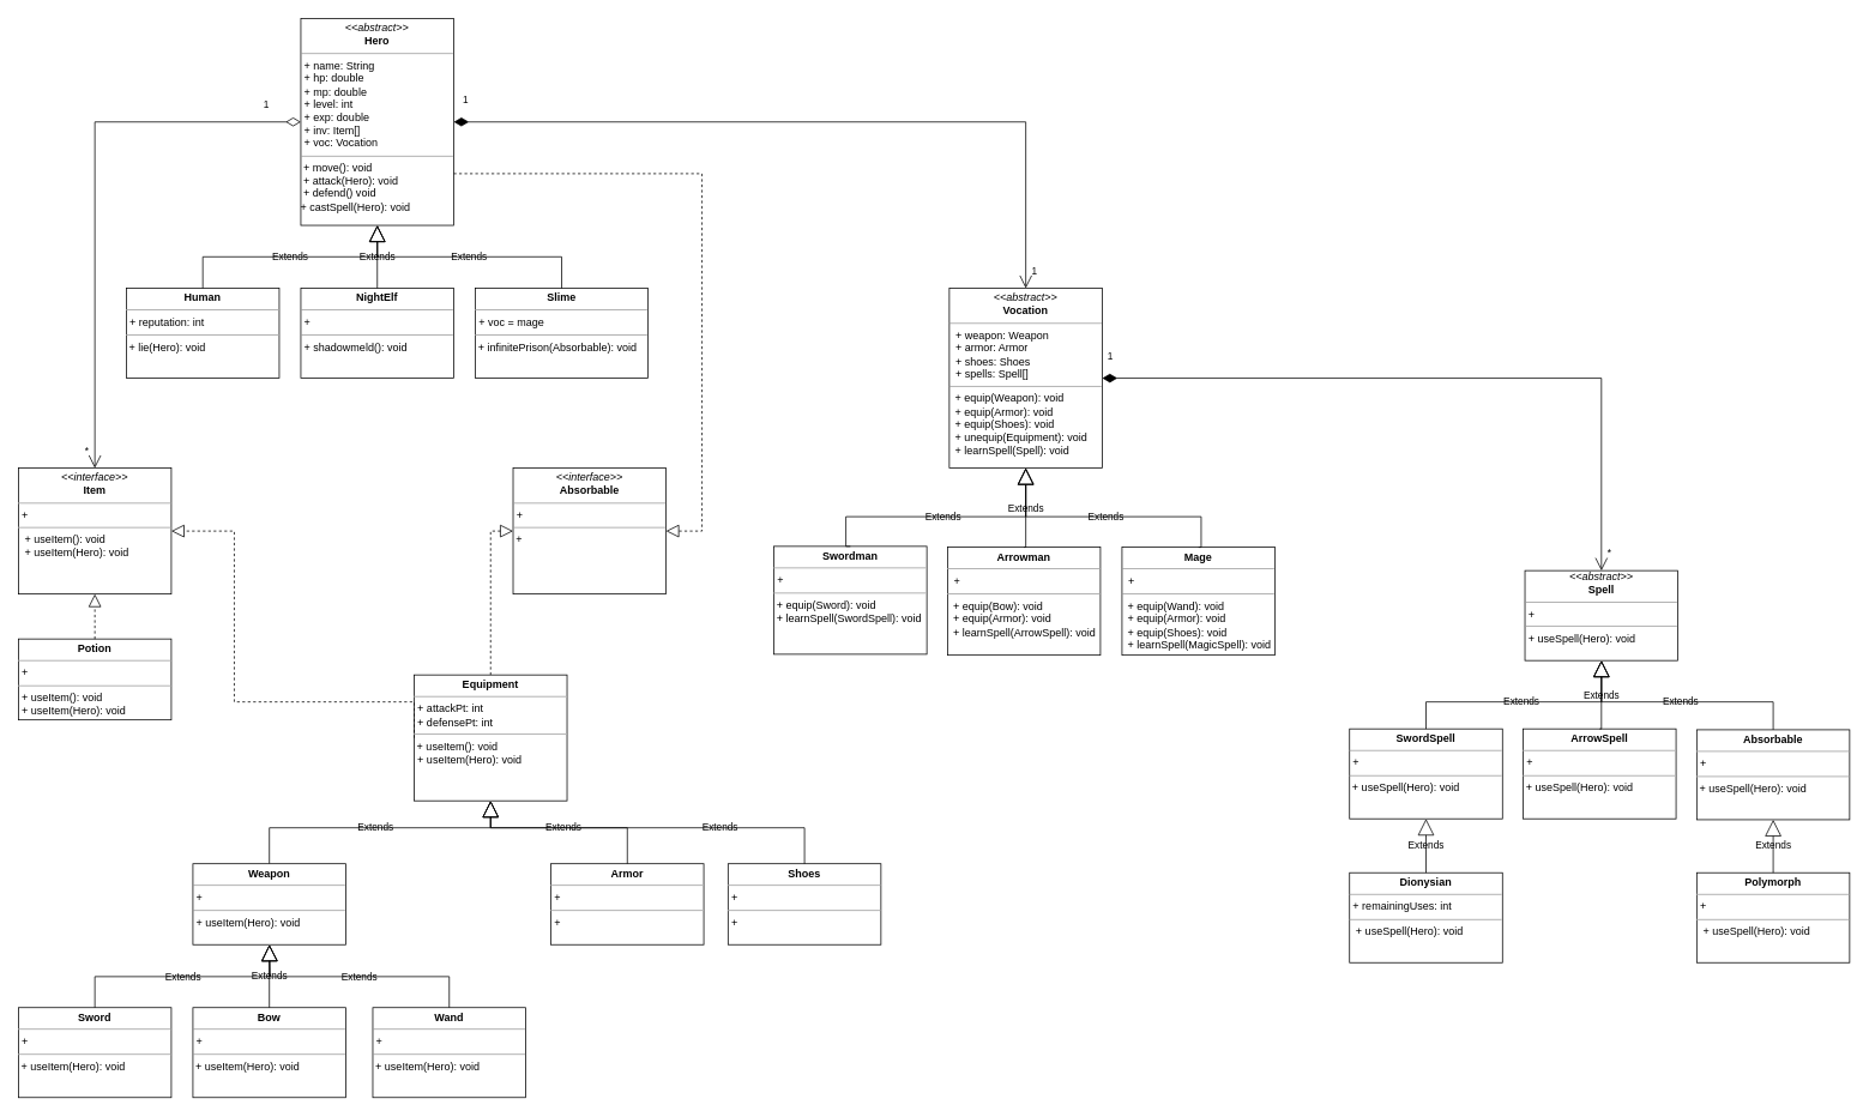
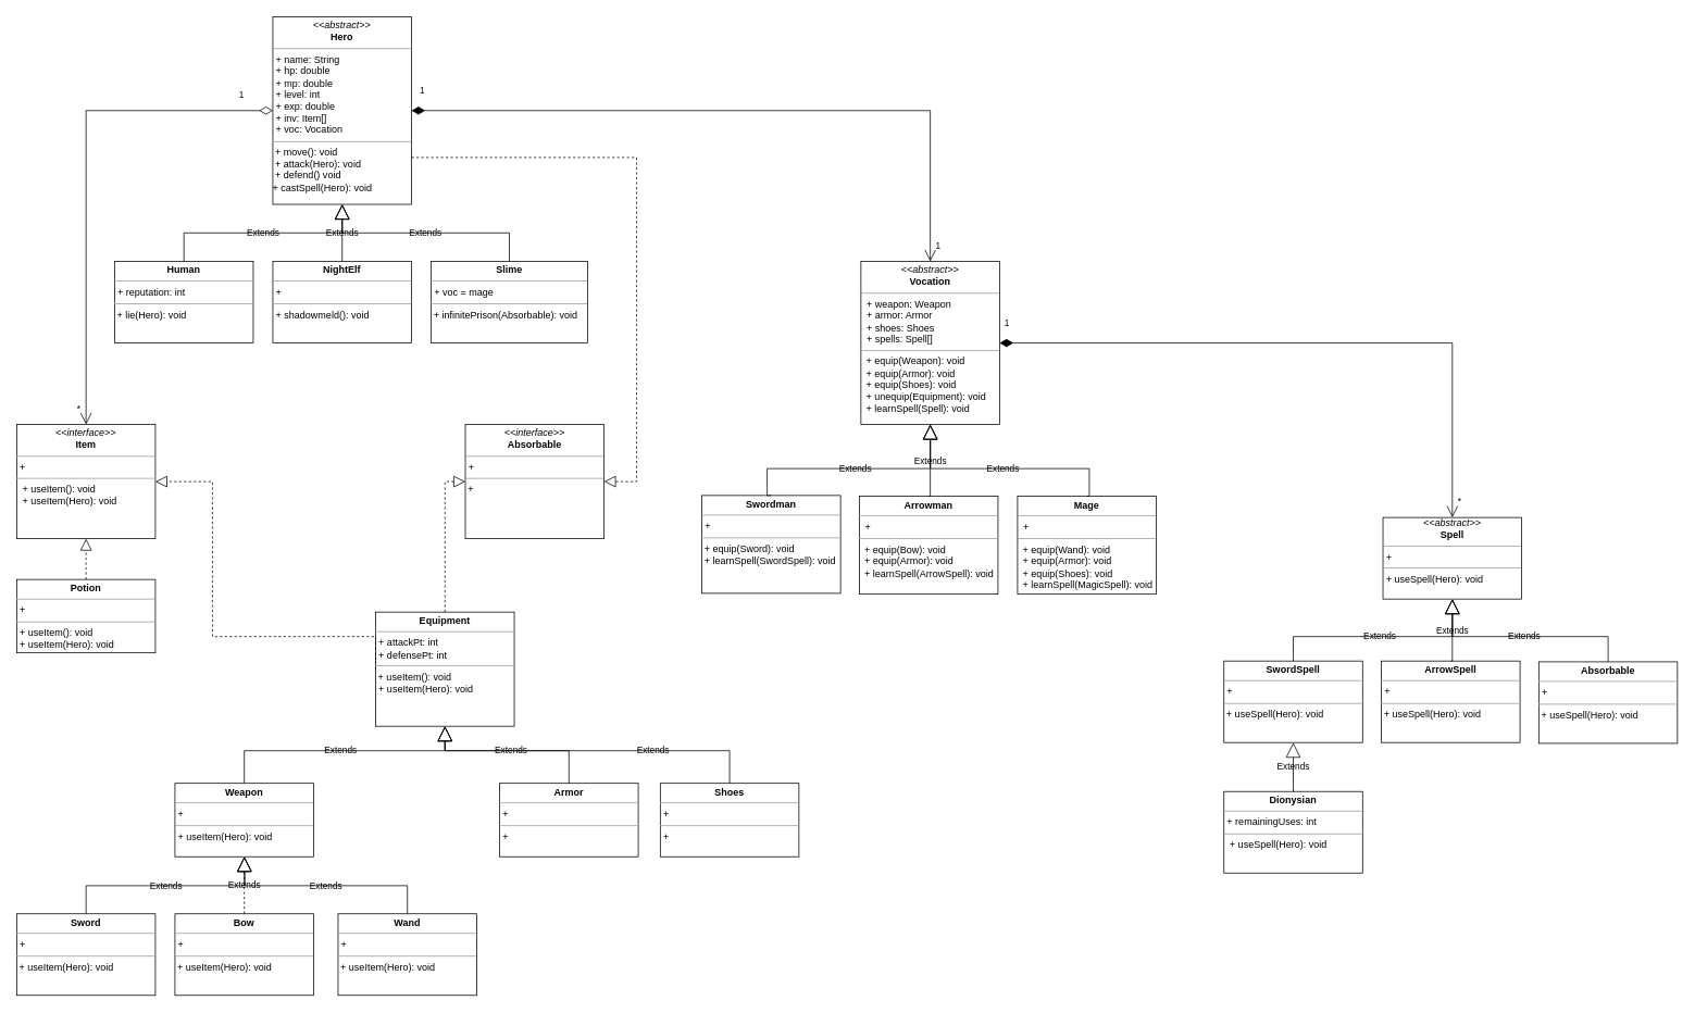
- <mxCell id="45" value="Extends" style="endArrow=block;endSize=16;endFill=0;html=1;rounded=0;edgeStyle=orthogonalEdgeStyle;exitX=0.5;exitY=0;exitDx=0;exitDy=0;entryX=0.5;entryY=1;entryDx=0;entryDy=0;labelBackgroundColor=none;fontColor=default;" edge="1" parent="34" source="44" target="39"><mxGeometry width="160" relative="1" as="geometry"><mxPoint x="504.41" y="280" as="sourcePoint" /><mxPoint x="505" y="370" as="targetPoint" /></mxGeometry></mxCell>
- <mxCell id="44" value="&lt;p style=&quot;margin:0px;margin-top:4px;text-align:center;&quot;&gt;&lt;b style=&quot;background-color: initial;&quot;&gt;Polymorph&lt;/b&gt;&lt;/p&gt;&lt;hr size=&quot;1&quot;&gt;&lt;p style=&quot;margin:0px;margin-left:4px;&quot;&gt;+&amp;nbsp;&lt;/p&gt;&lt;hr size=&quot;1&quot;&gt;&lt;p style=&quot;margin:0px;margin-left:4px;&quot;&gt;&amp;nbsp;+&amp;nbsp;useSpell(Hero): void&lt;br&gt;&lt;/p&gt;" style="verticalAlign=top;align=left;overflow=fill;fontSize=12;fontFamily=Helvetica;html=1;whiteSpace=wrap;labelBackgroundColor=none;" vertex="1" parent="34"><mxGeometry x="386" y="336" width="170" height="100" as="geometry" /></mxCell>
- <mxCell id="30" value="Extends" style="endArrow=block;endSize=16;endFill=0;html=1;rounded=0;edgeStyle=orthogonalEdgeStyle;exitX=0.5;exitY=0;exitDx=0;exitDy=0;entryX=0.5;entryY=1;entryDx=0;entryDy=0;labelBackgroundColor=none;fontColor=default;" edge="1" parent="1" source="27" target="54"><mxGeometry width="160" relative="1" as="geometry"><mxPoint x="346" y="1190" as="sourcePoint" /><mxPoint x="299" y="1050" as="targetPoint" /><Array as="points" /></mxGeometry></mxCell>
+ <mxCell id="30" value="Extends" style="endArrow=block;endSize=16;endFill=0;html=1;rounded=0;edgeStyle=orthogonalEdgeStyle;exitX=0.5;exitY=0;exitDx=0;exitDy=0;entryX=0.5;entryY=1;entryDx=0;entryDy=0;labelBackgroundColor=none;fontColor=default;dashed=1;" edge="1" parent="1" source="27" target="54"><mxGeometry width="160" relative="1" as="geometry"><mxPoint x="346" y="1190" as="sourcePoint" /><mxPoint x="299" y="1050" as="targetPoint" /><Array as="points" /></mxGeometry></mxCell>
